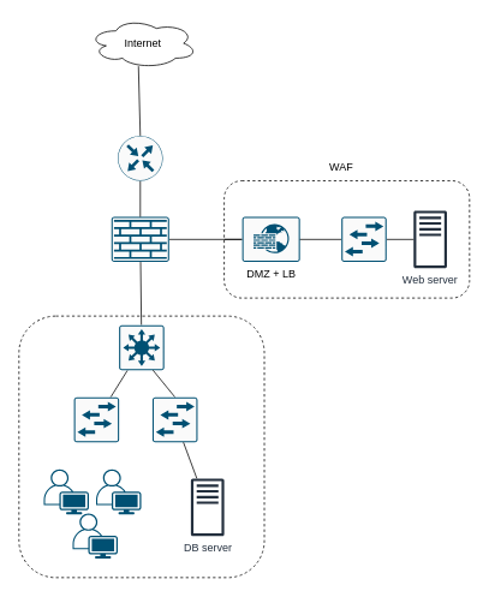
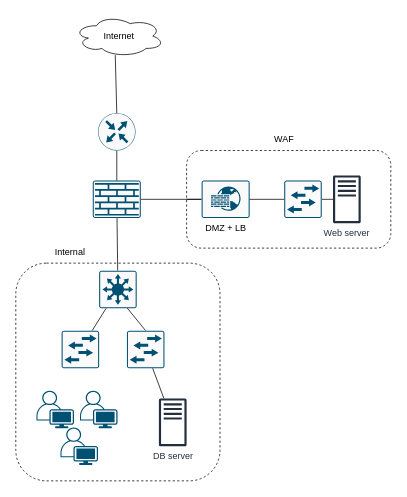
- <mxCell id="21" value="Web server" style="sketch=0;outlineConnect=0;fontColor=#232F3E;gradientColor=none;fillColor=#232F3D;strokeColor=none;dashed=0;verticalLabelPosition=bottom;verticalAlign=top;align=center;html=1;fontSize=12;fontStyle=0;aspect=fixed;pointerEvents=1;shape=mxgraph.aws4.traditional_server;" vertex="1" parent="1"><mxGeometry x="458" y="233" width="36.92" height="64" as="geometry" /></mxCell>
+ <mxCell id="21" value="Web server" style="sketch=0;outlineConnect=0;fontColor=#232F3E;gradientColor=none;fillColor=#232F3D;strokeColor=none;dashed=0;verticalLabelPosition=bottom;verticalAlign=top;align=center;html=1;fontSize=12;fontStyle=0;aspect=fixed;pointerEvents=1;shape=mxgraph.aws4.traditional_server;" vertex="1" parent="1"><mxGeometry x="443" y="233" width="36.92" height="64" as="geometry" /></mxCell>
+ <mxCell id="28" value="Internal" style="text;html=1;strokeColor=none;fillColor=none;align=center;verticalAlign=middle;whiteSpace=wrap;rounded=0;dashed=1;" vertex="1" parent="1"><mxGeometry x="63" y="320" width="60" height="30" as="geometry" /></mxCell>
